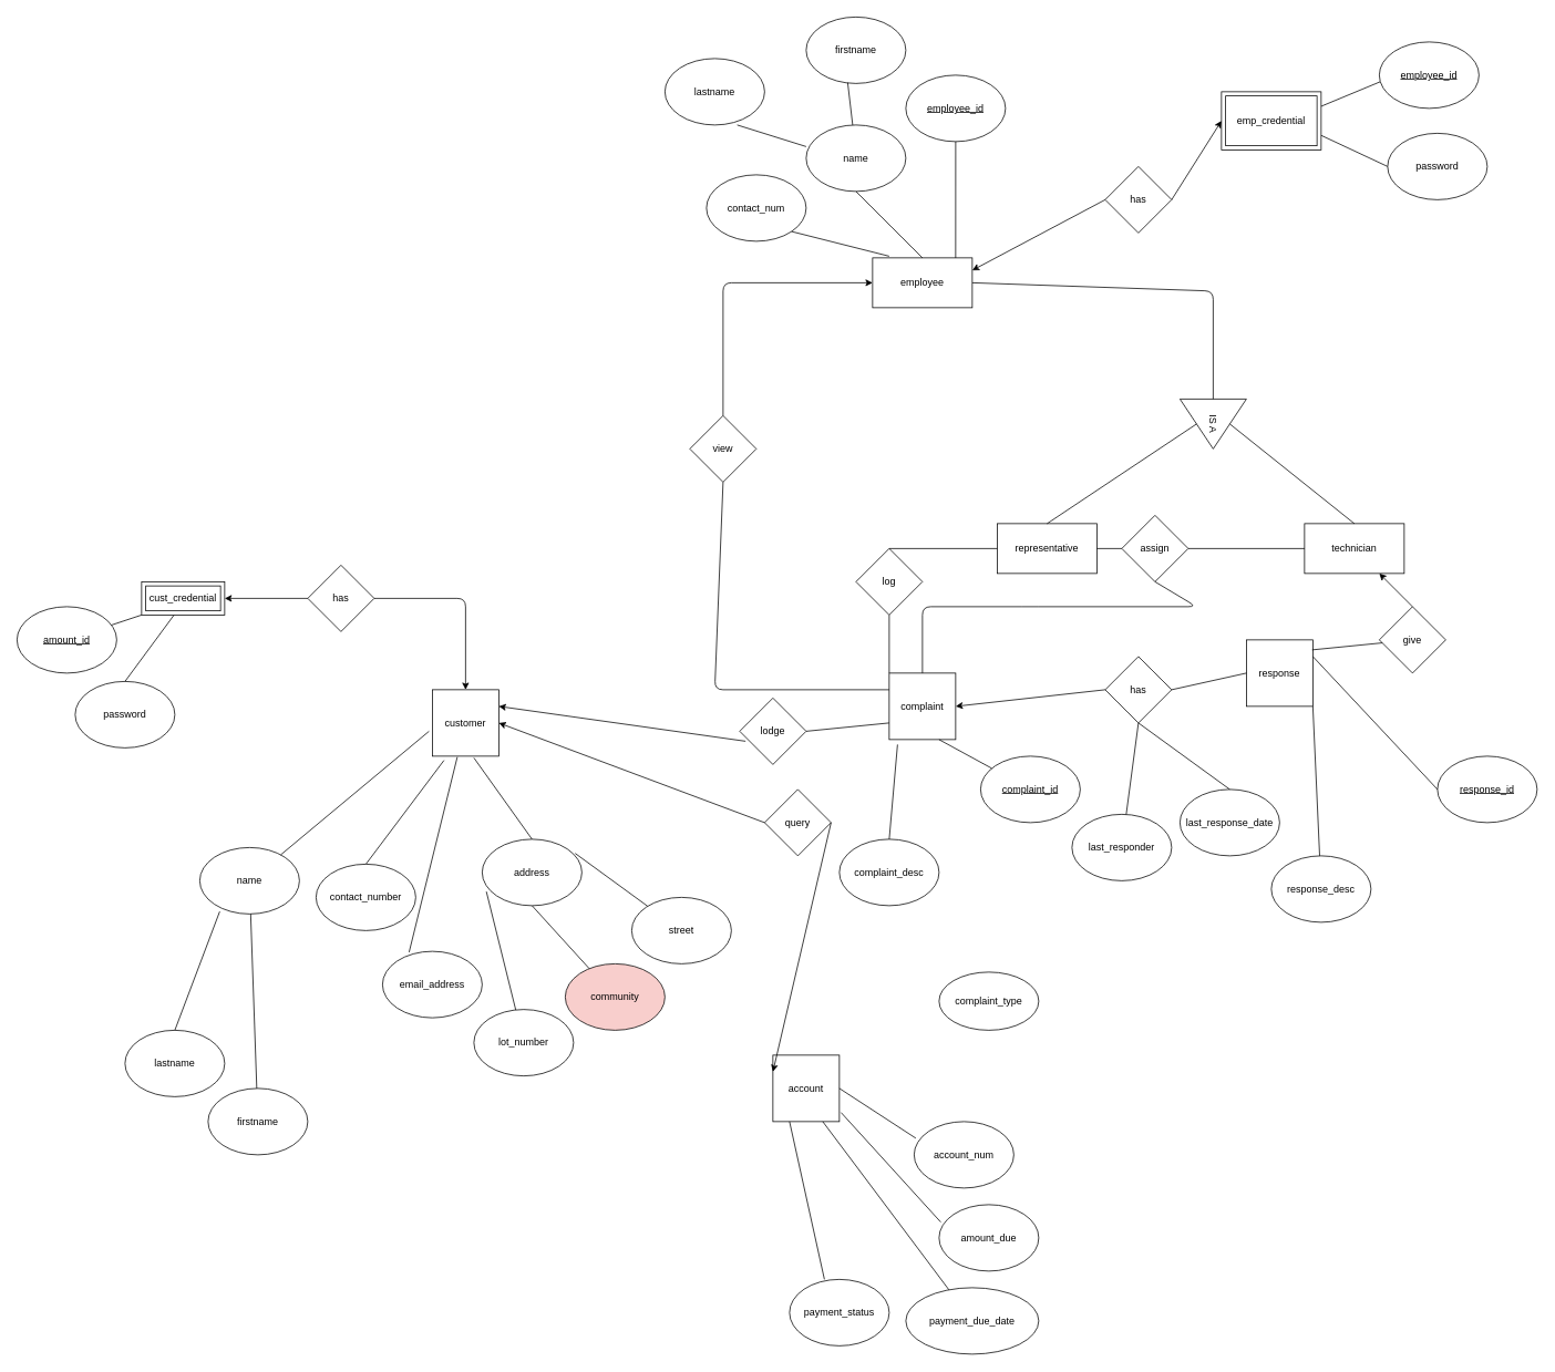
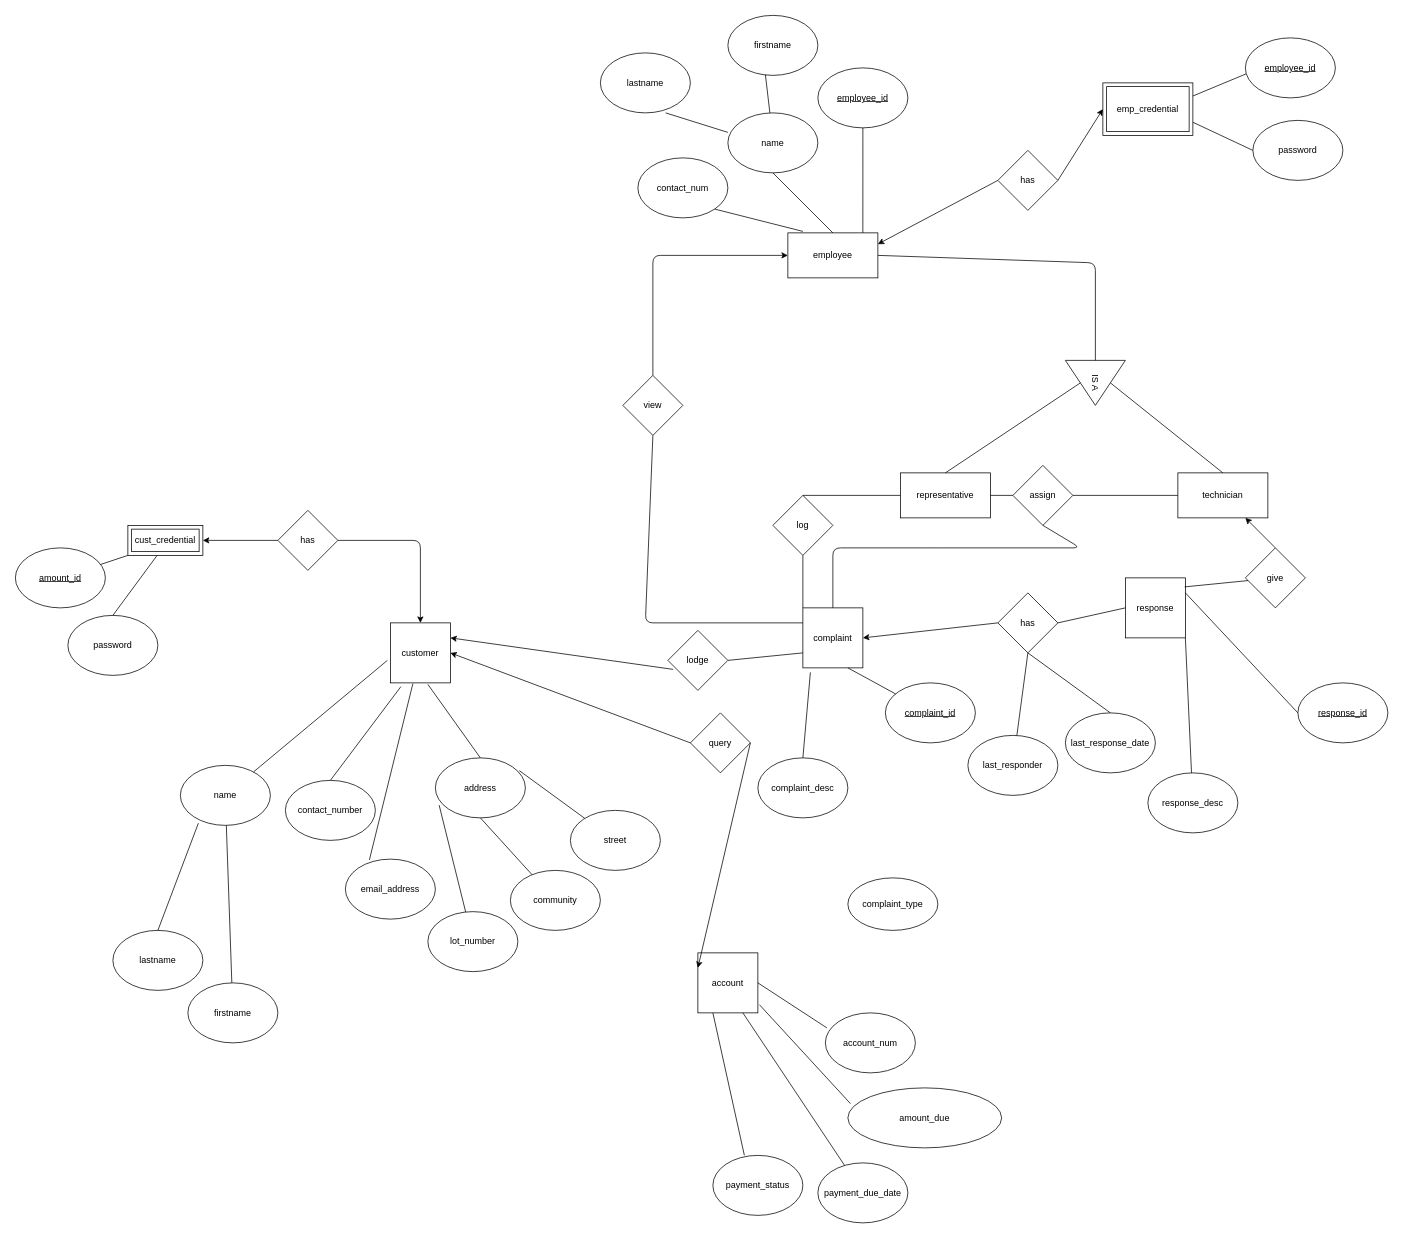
- <mxCell id="21" value="community" style="ellipse;whiteSpace=wrap;html=1;fillColor=#f8cecc;" parent="1" vertex="1"><mxGeometry x="680" y="1160" width="120" height="80" as="geometry" /></mxCell>
+ <mxCell id="21" value="community" style="ellipse;whiteSpace=wrap;html=1;" parent="1" vertex="1"><mxGeometry x="680" y="1160" width="120" height="80" as="geometry" /></mxCell>
- <mxCell id="45" value="amount_due" style="ellipse;whiteSpace=wrap;html=1;" parent="1" vertex="1"><mxGeometry x="1130" y="1450" width="120" height="80" as="geometry" /></mxCell>
+ <mxCell id="45" value="amount_due" style="ellipse;whiteSpace=wrap;html=1;" parent="1" vertex="1"><mxGeometry x="1130" y="1450" width="205" height="80" as="geometry" /></mxCell>
- <mxCell id="46" value="payment_due_date" style="ellipse;whiteSpace=wrap;html=1;" parent="1" vertex="1"><mxGeometry x="1090" y="1550" width="160" height="80" as="geometry" /></mxCell>
+ <mxCell id="46" value="payment_due_date" style="ellipse;whiteSpace=wrap;html=1;" parent="1" vertex="1"><mxGeometry x="1090" y="1550" width="120" height="80" as="geometry" /></mxCell>
